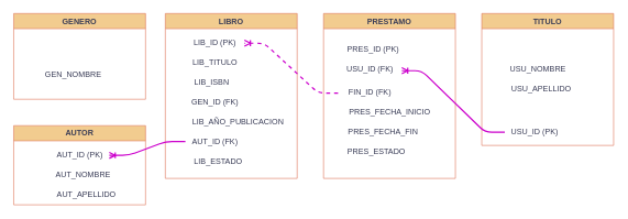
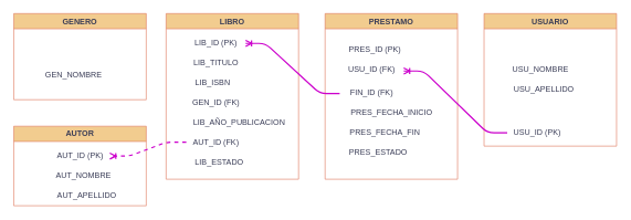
- <mxCell id="23" value="TITULO" style="swimlane;whiteSpace=wrap;html=1;startSize=23;labelBackgroundColor=none;fillColor=#F2CC8F;strokeColor=#E07A5F;fontColor=#393C56;" vertex="1" parent="1"><mxGeometry x="730" y="20" width="200" height="200" as="geometry" /></mxCell>
+ <mxCell id="23" value="USUARIO" style="swimlane;whiteSpace=wrap;html=1;startSize=23;labelBackgroundColor=none;fillColor=#F2CC8F;strokeColor=#E07A5F;fontColor=#393C56;" vertex="1" parent="1"><mxGeometry x="730" y="20" width="200" height="200" as="geometry" /></mxCell>
- <mxCell id="28" value="" style="edgeStyle=entityRelationEdgeStyle;fontSize=12;html=1;endArrow=ERoneToMany;hachureGap=4;fontFamily=Architects Daughter;fontSource=https%3A%2F%2Ffonts.googleapis.com%2Fcss%3Ffamily%3DArchitects%2BDaughter;rounded=1;shadow=0;strokeColor=#CC00CC;strokeWidth=2;exitX=-0.033;exitY=0.522;exitDx=0;exitDy=0;exitPerimeter=0;dashed=1;" edge="1" parent="1" source="19" target="3"><mxGeometry width="100" height="100" relative="1" as="geometry"><mxPoint x="490" y="320" as="sourcePoint" /><mxPoint x="555" y="142.67" as="targetPoint" /><Array as="points"><mxPoint x="354.61" y="237.51" /><mxPoint x="384.61" y="247.51" /><mxPoint x="704.61" y="155.01" /><mxPoint x="374.61" y="215.51" /><mxPoint x="354.61" y="297.51" /></Array></mxGeometry></mxCell>
+ <mxCell id="28" value="" style="edgeStyle=entityRelationEdgeStyle;fontSize=12;html=1;endArrow=ERoneToMany;hachureGap=4;fontFamily=Architects Daughter;fontSource=https%3A%2F%2Ffonts.googleapis.com%2Fcss%3Ffamily%3DArchitects%2BDaughter;rounded=1;shadow=0;strokeColor=#CC00CC;strokeWidth=2;exitX=-0.033;exitY=0.522;exitDx=0;exitDy=0;exitPerimeter=0;" edge="1" parent="1" source="19" target="3"><mxGeometry width="100" height="100" relative="1" as="geometry"><mxPoint x="490" y="320" as="sourcePoint" /><mxPoint x="555" y="142.67" as="targetPoint" /><Array as="points"><mxPoint x="354.61" y="237.51" /><mxPoint x="384.61" y="247.51" /><mxPoint x="704.61" y="155.01" /><mxPoint x="374.61" y="215.51" /><mxPoint x="354.61" y="297.51" /></Array></mxGeometry></mxCell>
- <mxCell id="29" value="" style="edgeStyle=entityRelationEdgeStyle;fontSize=12;html=1;endArrow=ERoneToMany;hachureGap=4;fontFamily=Architects Daughter;fontSource=https%3A%2F%2Ffonts.googleapis.com%2Fcss%3Ffamily%3DArchitects%2BDaughter;rounded=1;shadow=0;strokeColor=#CC00CC;strokeWidth=2;exitX=0.005;exitY=0.467;exitDx=0;exitDy=0;exitPerimeter=0;" edge="1" parent="1" source="8" target="11"><mxGeometry width="100" height="100" relative="1" as="geometry"><mxPoint x="360" y="220" as="sourcePoint" /><mxPoint x="460" y="120" as="targetPoint" /></mxGeometry></mxCell>
+ <mxCell id="29" value="" style="edgeStyle=entityRelationEdgeStyle;fontSize=12;html=1;endArrow=ERoneToMany;hachureGap=4;fontFamily=Architects Daughter;fontSource=https%3A%2F%2Ffonts.googleapis.com%2Fcss%3Ffamily%3DArchitects%2BDaughter;rounded=1;shadow=0;strokeColor=#CC00CC;strokeWidth=2;exitX=0.005;exitY=0.467;exitDx=0;exitDy=0;exitPerimeter=0;dashed=1;" edge="1" parent="1" source="8" target="11"><mxGeometry width="100" height="100" relative="1" as="geometry"><mxPoint x="360" y="220" as="sourcePoint" /><mxPoint x="460" y="120" as="targetPoint" /></mxGeometry></mxCell>
